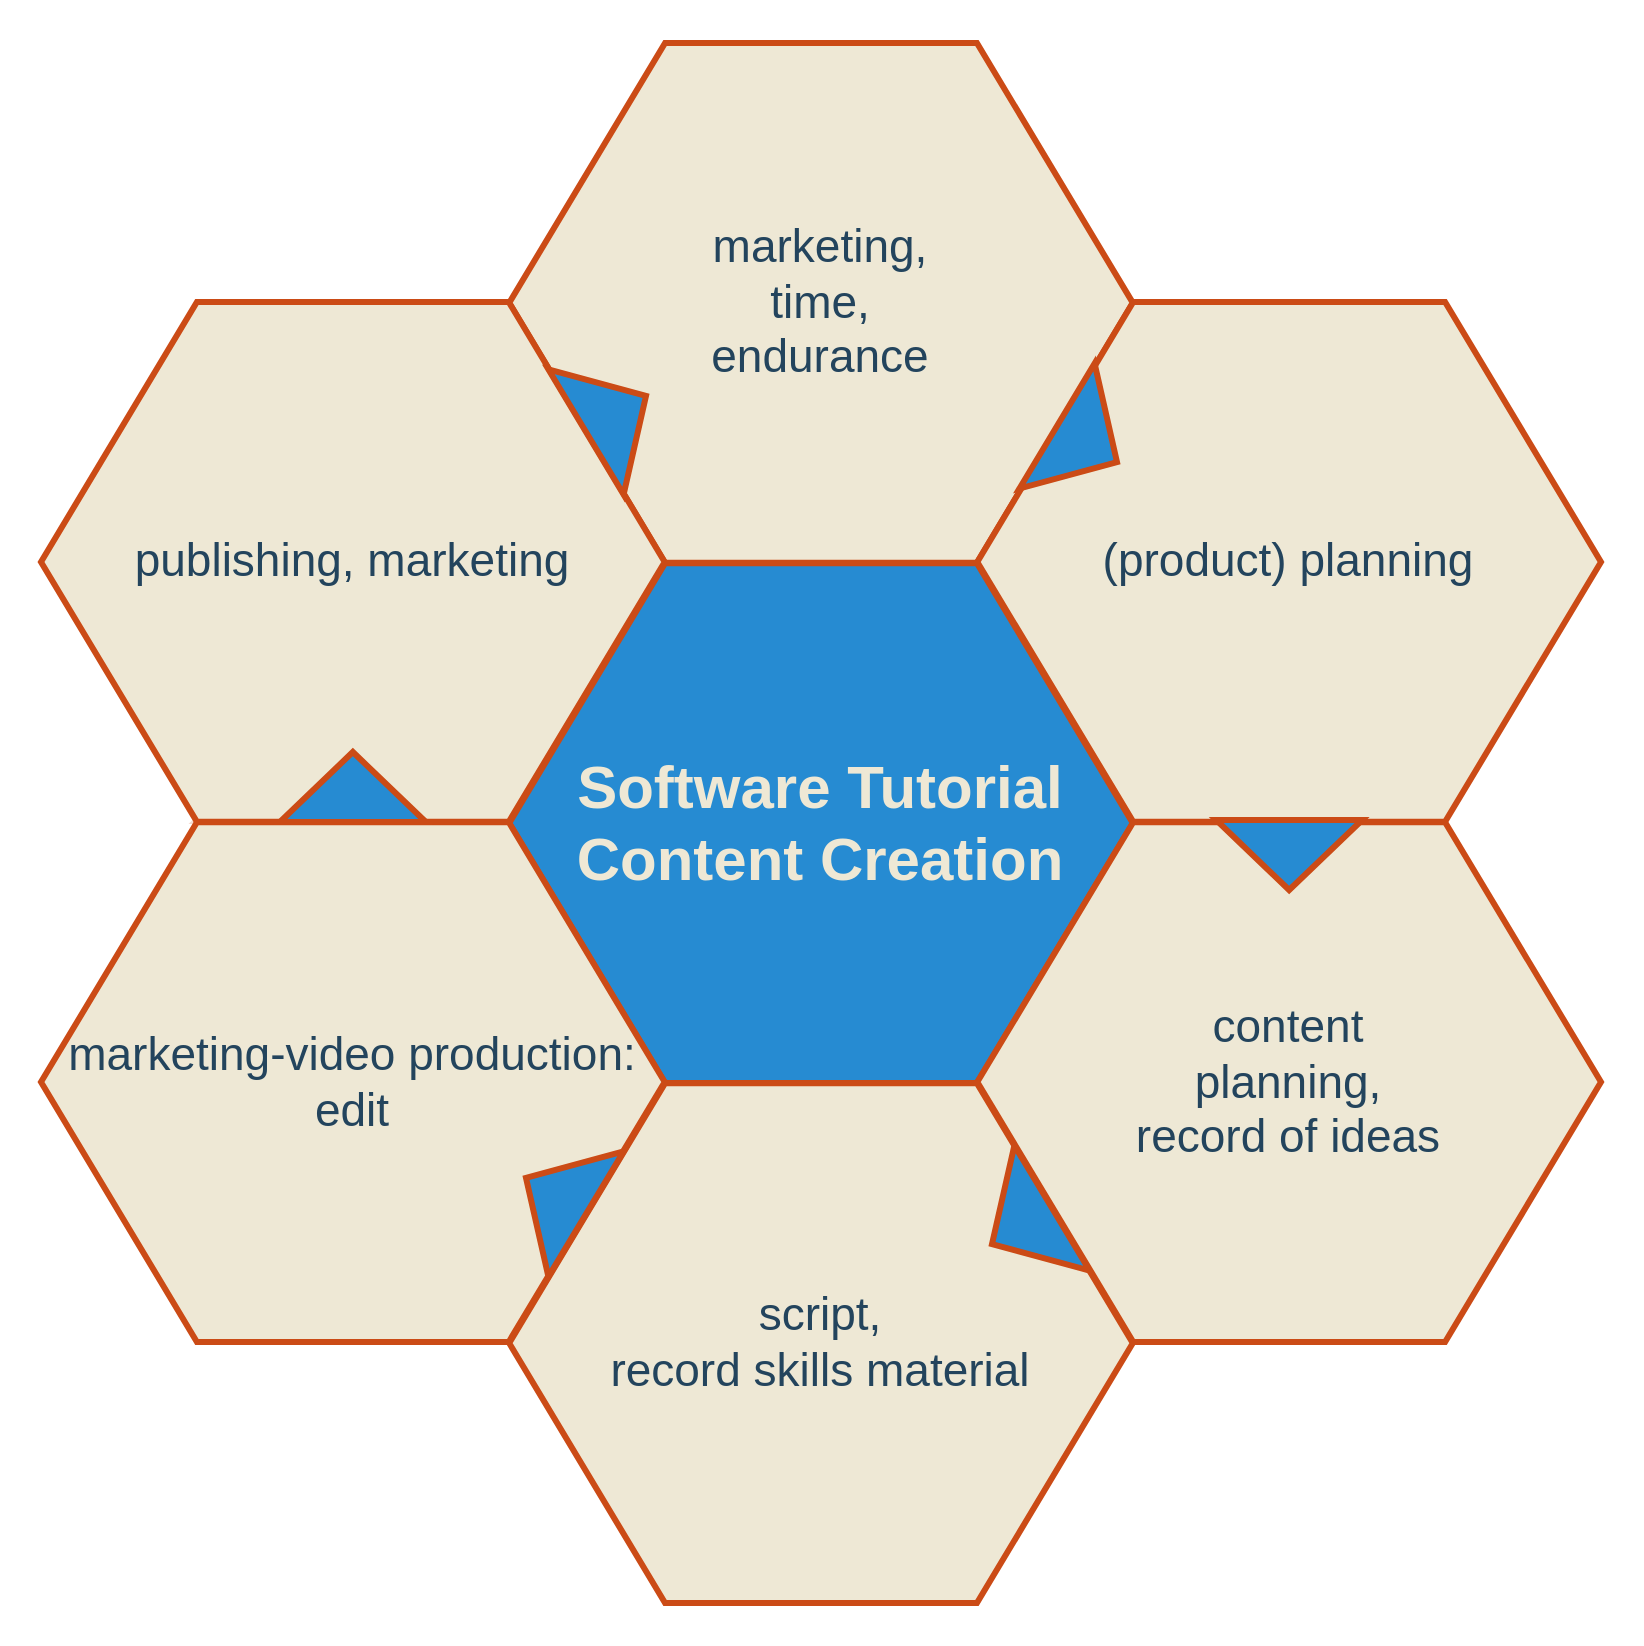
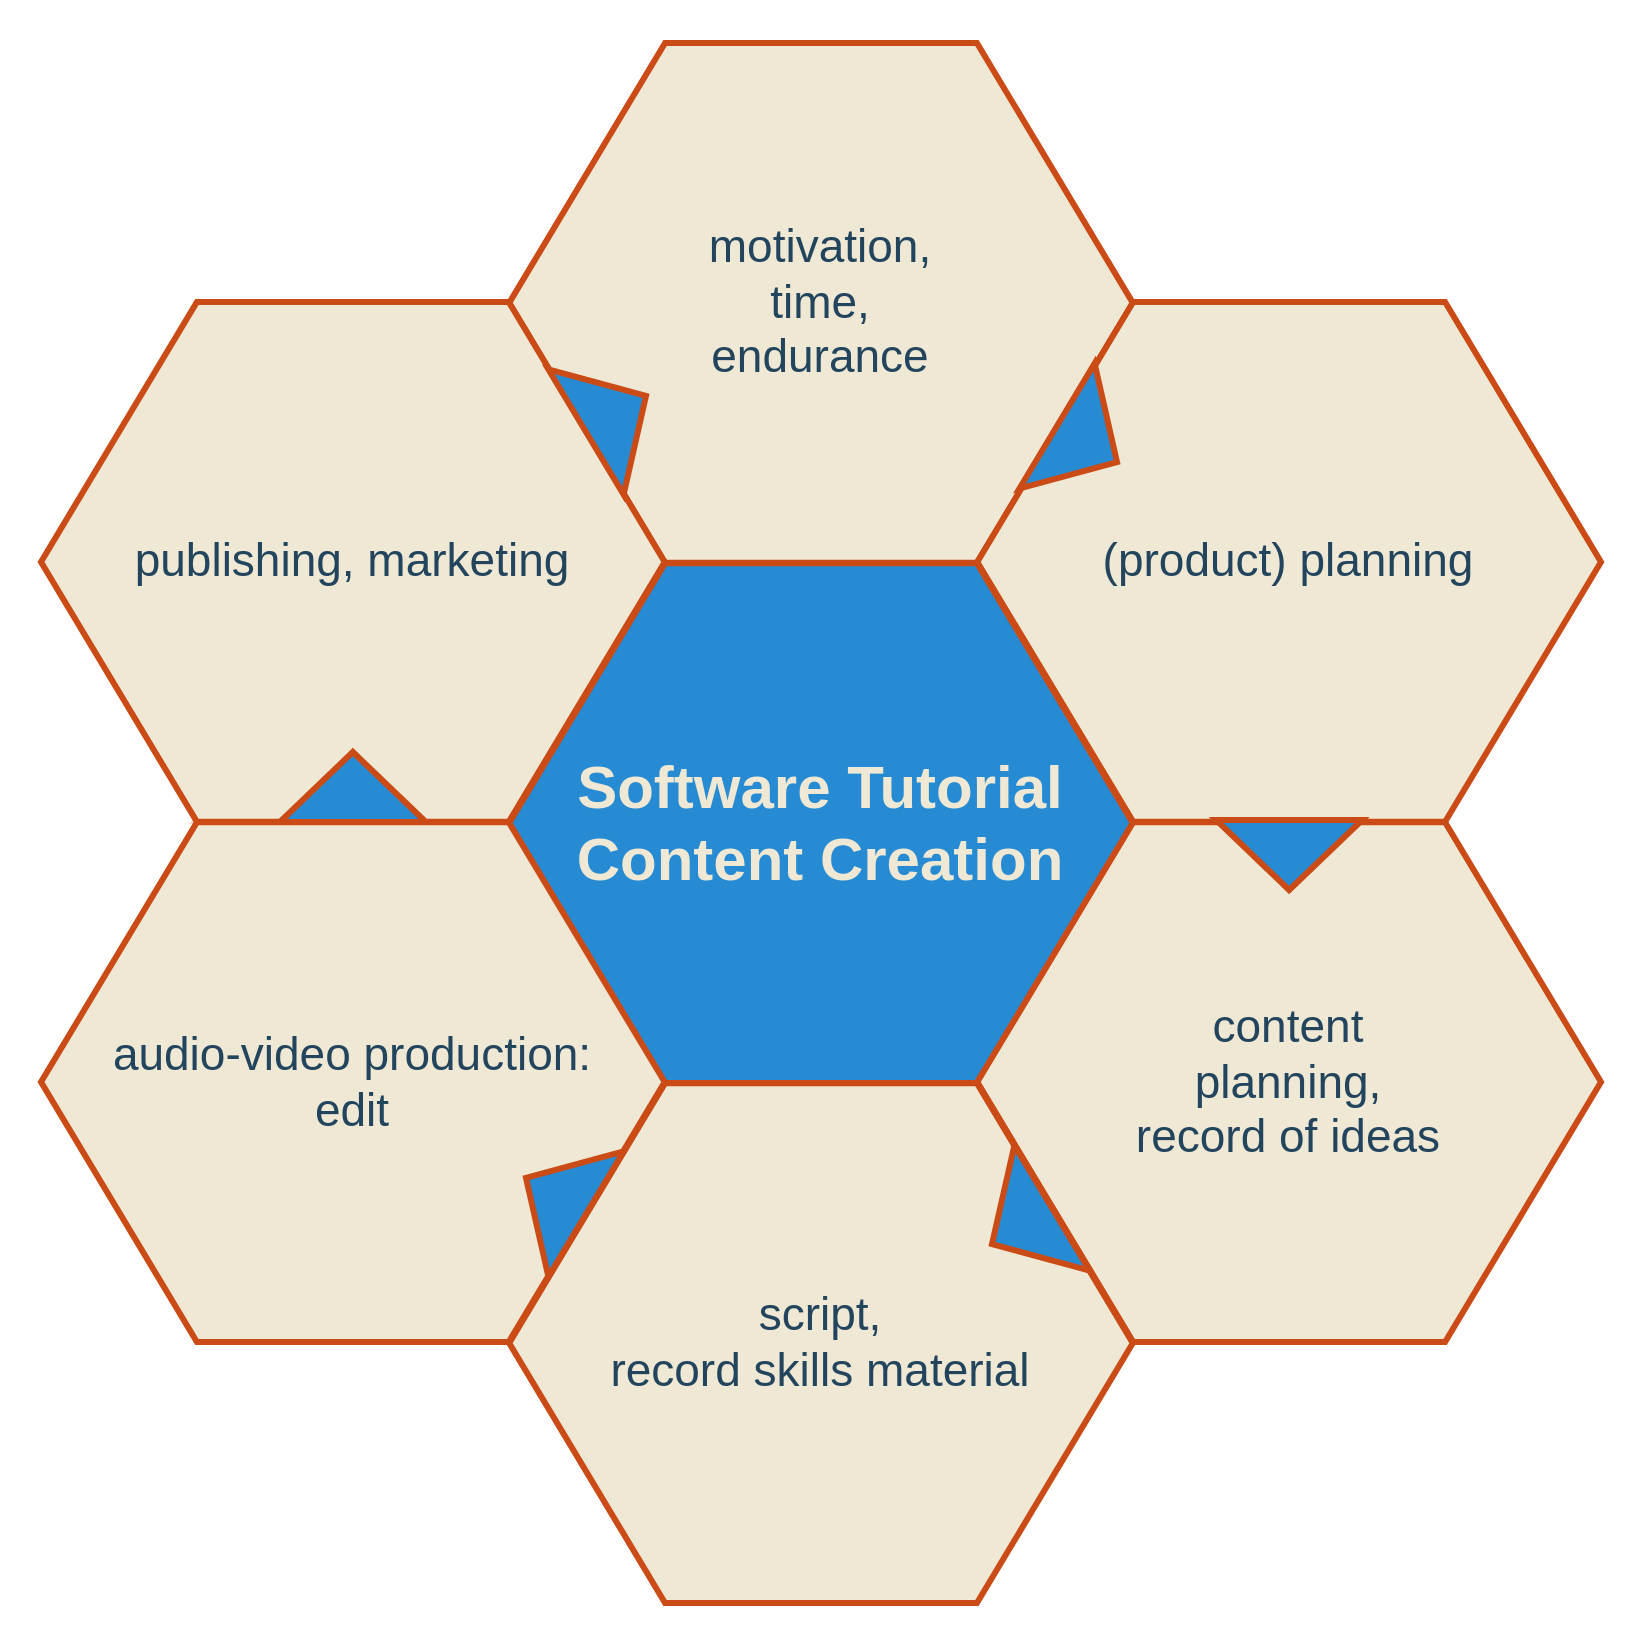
- <mxCell id="4" value="&lt;font style=&quot;font-size: 23px&quot;&gt;marketing,&lt;br&gt;time,&lt;br&gt;endurance&lt;/font&gt;" style="shape=hexagon;perimeter=hexagonPerimeter2;whiteSpace=wrap;html=1;shadow=0;labelBackgroundColor=none;strokeColor=#cb4b16;fillColor=#eee8d5;gradientColor=none;fontFamily=Helvetica;fontSize=23;fontColor=#23445D;align=center;strokeWidth=3;" parent="1" vertex="1"><mxGeometry x="254.079" y="20.997" width="311.842" height="259.868" as="geometry" /></mxCell>
+ <mxCell id="4" value="&lt;font style=&quot;font-size: 23px&quot;&gt;motivation,&lt;br&gt;time,&lt;br&gt;endurance&lt;/font&gt;" style="shape=hexagon;perimeter=hexagonPerimeter2;whiteSpace=wrap;html=1;shadow=0;labelBackgroundColor=none;strokeColor=#cb4b16;fillColor=#eee8d5;gradientColor=none;fontFamily=Helvetica;fontSize=23;fontColor=#23445D;align=center;strokeWidth=3;" parent="1" vertex="1"><mxGeometry x="254.079" y="20.997" width="311.842" height="259.868" as="geometry" /></mxCell>
- <mxCell id="8" value="&lt;font style=&quot;font-size: 23px&quot;&gt;marketing-video production:&lt;br&gt;edit&lt;br&gt;&lt;/font&gt;" style="shape=hexagon;perimeter=hexagonPerimeter2;whiteSpace=wrap;html=1;shadow=0;labelBackgroundColor=none;strokeColor=#cb4b16;fillColor=#eee8d5;gradientColor=none;fontFamily=Helvetica;fontSize=23;fontColor=#23445d;align=center;strokeWidth=3;" parent="1" vertex="1"><mxGeometry x="20" y="410.595" width="311.842" height="259.868" as="geometry" /></mxCell>
+ <mxCell id="8" value="&lt;font style=&quot;font-size: 23px&quot;&gt;audio-video production:&lt;br&gt;edit&lt;br&gt;&lt;/font&gt;" style="shape=hexagon;perimeter=hexagonPerimeter2;whiteSpace=wrap;html=1;shadow=0;labelBackgroundColor=none;strokeColor=#cb4b16;fillColor=#eee8d5;gradientColor=none;fontFamily=Helvetica;fontSize=23;fontColor=#23445d;align=center;strokeWidth=3;" parent="1" vertex="1"><mxGeometry x="20" y="410.595" width="311.842" height="259.868" as="geometry" /></mxCell>
